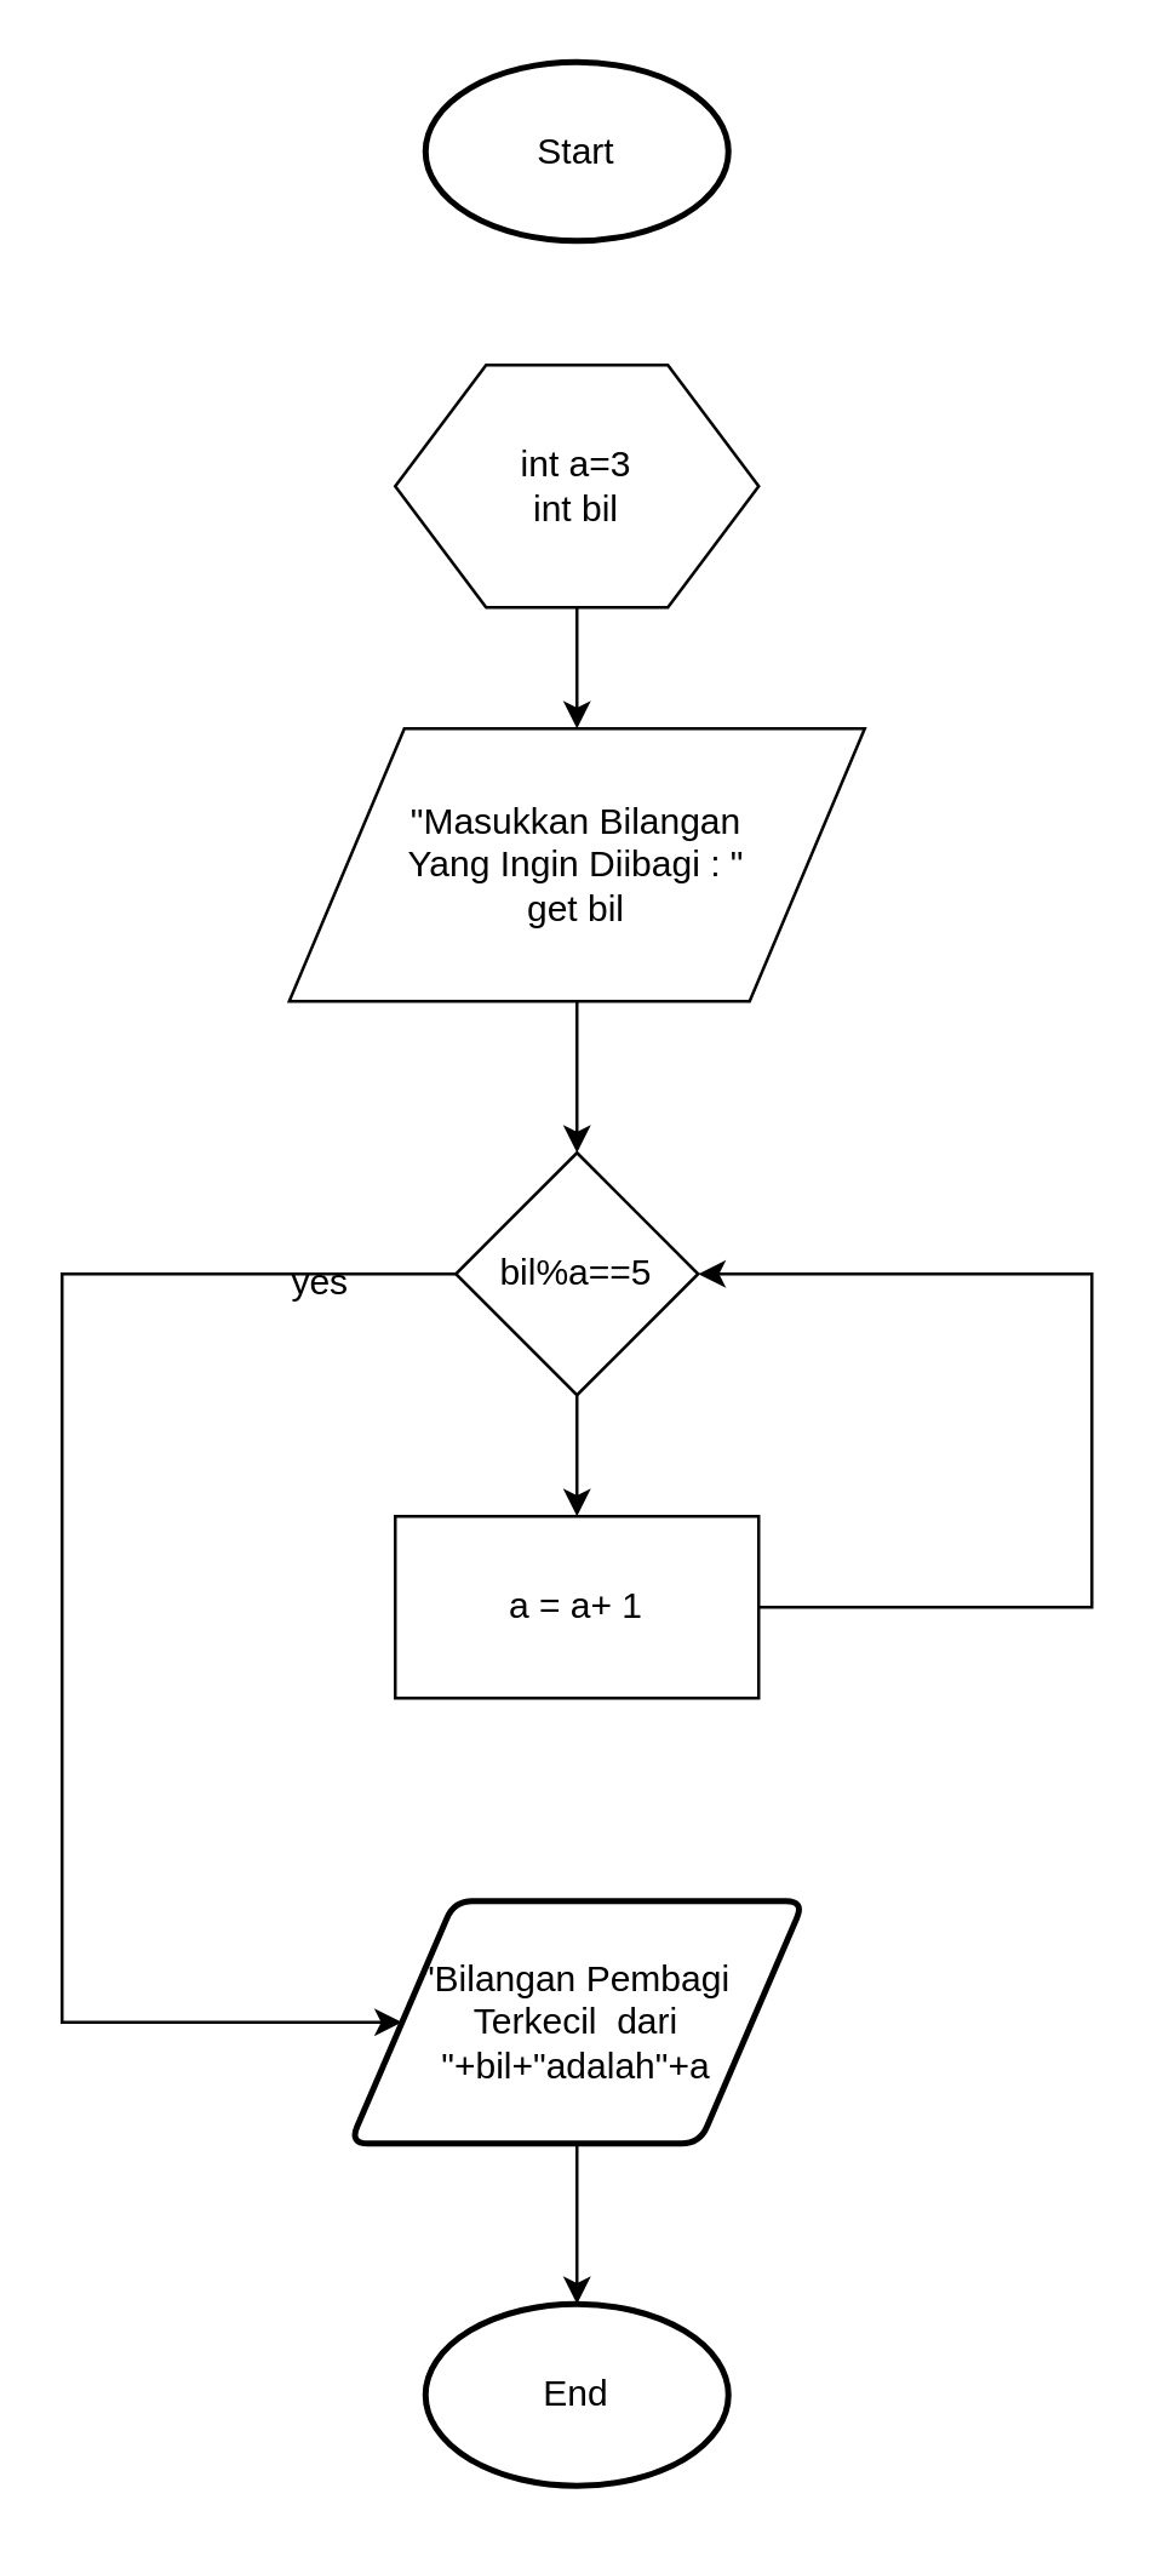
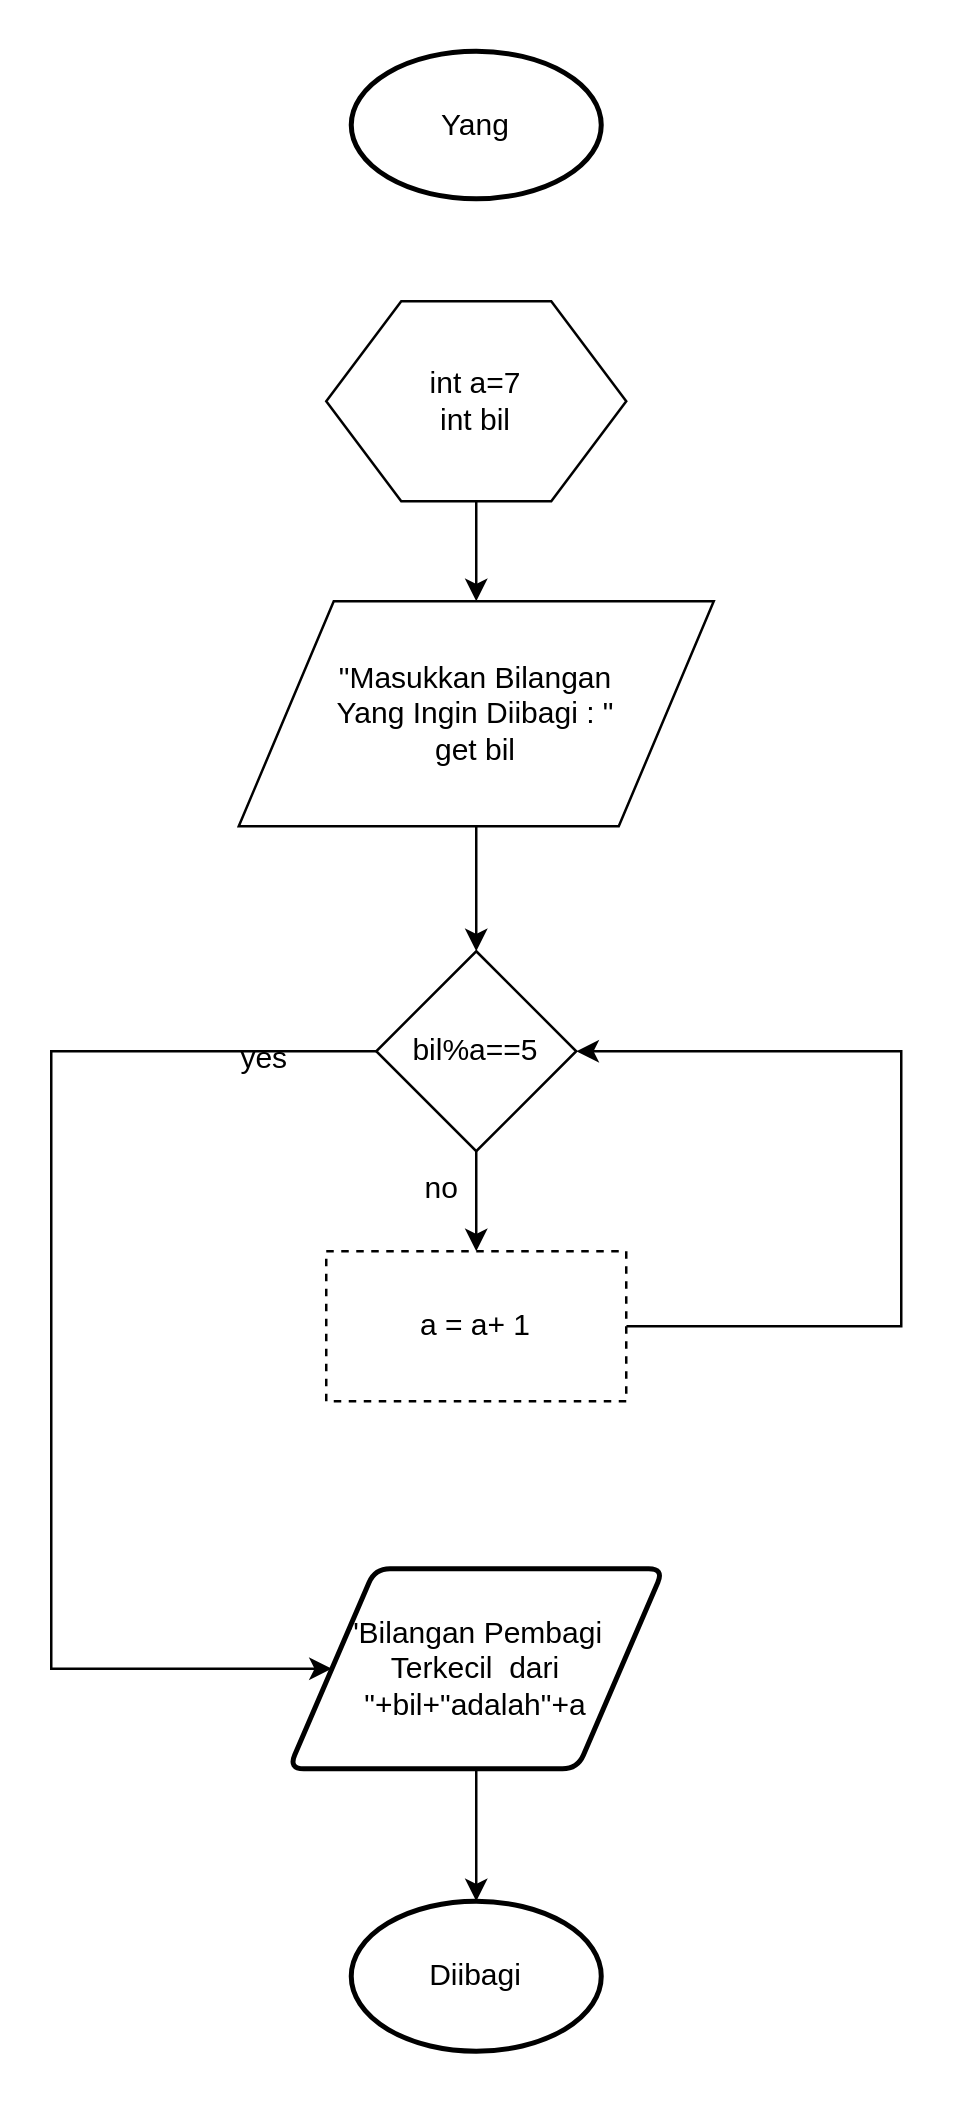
- <mxCell id="2" value="Start" style="strokeWidth=2;html=1;shape=mxgraph.flowchart.start_1;whiteSpace=wrap;" vertex="1" parent="1"><mxGeometry x="140" y="20" width="100" height="59" as="geometry" /></mxCell>
+ <mxCell id="2" value="Yang" style="strokeWidth=2;html=1;shape=mxgraph.flowchart.start_1;whiteSpace=wrap;" vertex="1" parent="1"><mxGeometry x="140" y="20" width="100" height="59" as="geometry" /></mxCell>
- <mxCell id="4" value="int a=3&lt;br&gt;int bil" style="shape=hexagon;perimeter=hexagonPerimeter2;whiteSpace=wrap;html=1;" vertex="1" parent="1"><mxGeometry x="130" y="120" width="120" height="80" as="geometry" /></mxCell>
+ <mxCell id="4" value="int a=7&lt;br&gt;int bil" style="shape=hexagon;perimeter=hexagonPerimeter2;whiteSpace=wrap;html=1;" vertex="1" parent="1"><mxGeometry x="130" y="120" width="120" height="80" as="geometry" /></mxCell>
+ <mxCell id="12" value="no" style="text;html=1;align=center;verticalAlign=middle;resizable=0;points=[];autosize=1;" vertex="1" parent="1"><mxGeometry x="161" y="465" width="30" height="20" as="geometry" /></mxCell>
- <mxCell id="11" value="a = a+ 1" style="rounded=0;whiteSpace=wrap;html=1;" vertex="1" parent="1"><mxGeometry x="130" y="500" width="120" height="60" as="geometry" /></mxCell>
+ <mxCell id="11" value="a = a+ 1" style="rounded=0;whiteSpace=wrap;html=1;dashed=1;" vertex="1" parent="1"><mxGeometry x="130" y="500" width="120" height="60" as="geometry" /></mxCell>
- <mxCell id="16" value="End" style="strokeWidth=2;html=1;shape=mxgraph.flowchart.start_1;whiteSpace=wrap;" vertex="1" parent="1"><mxGeometry x="140" y="760" width="100" height="60" as="geometry" /></mxCell>
+ <mxCell id="16" value="Diibagi" style="strokeWidth=2;html=1;shape=mxgraph.flowchart.start_1;whiteSpace=wrap;" vertex="1" parent="1"><mxGeometry x="140" y="760" width="100" height="60" as="geometry" /></mxCell>
